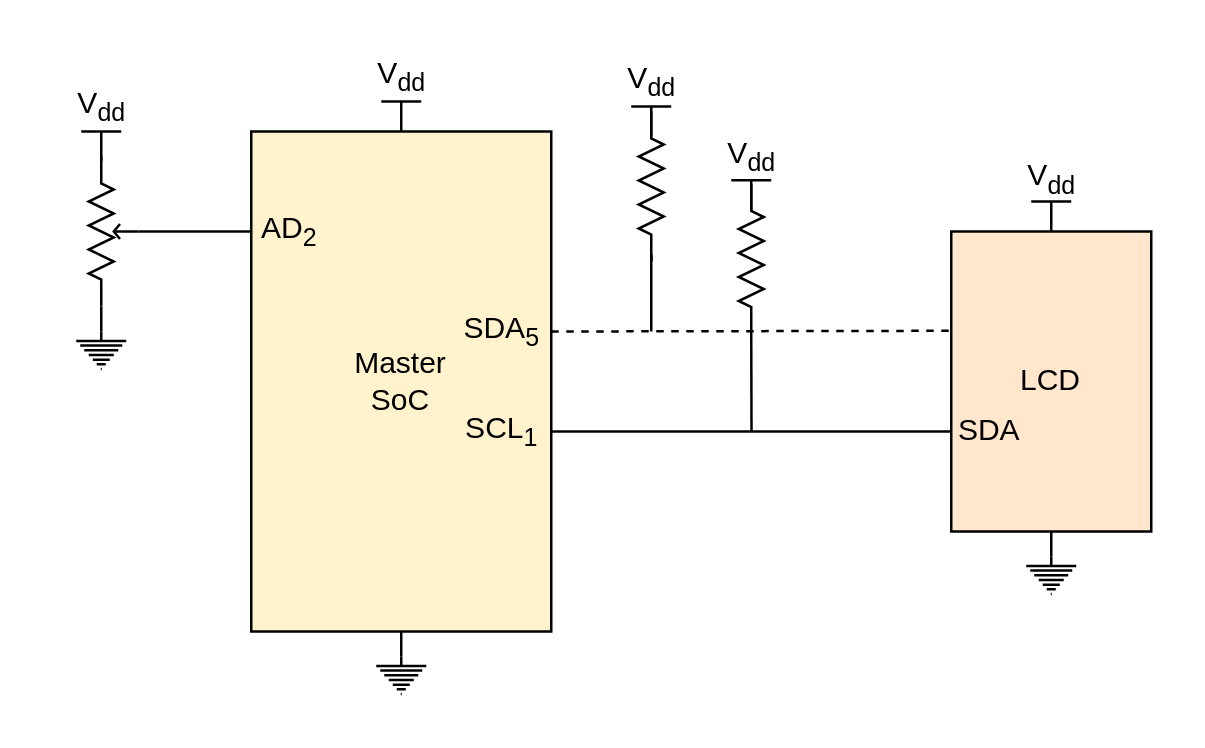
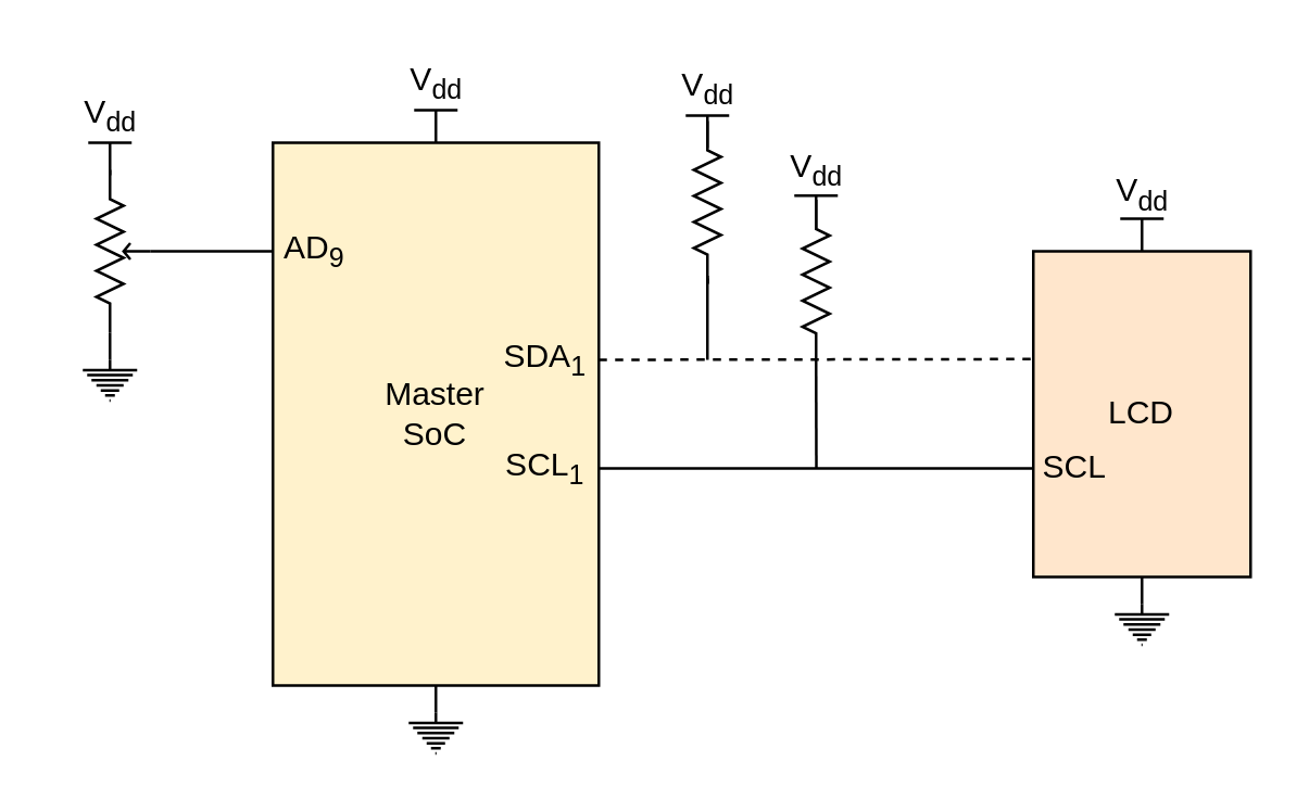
- <mxCell id="3" value="AD&lt;sub&gt;2&lt;/sub&gt;" style="text;html=1;align=center;verticalAlign=middle;resizable=1;points=[];autosize=1;strokeColor=none;fillColor=none;" parent="1" vertex="1"><mxGeometry x="90" y="77" width="50" height="30" as="geometry" /></mxCell>
+ <mxCell id="3" value="AD&lt;sub&gt;9&lt;/sub&gt;" style="text;html=1;align=center;verticalAlign=middle;resizable=1;points=[];autosize=1;strokeColor=none;fillColor=none;" parent="1" vertex="1"><mxGeometry x="90" y="77" width="50" height="30" as="geometry" /></mxCell>
- <mxCell id="18" value="SDA&lt;sub&gt;5&lt;/sub&gt;" style="text;html=1;align=center;verticalAlign=middle;resizable=1;points=[];autosize=1;strokeColor=none;fillColor=none;" parent="1" vertex="1"><mxGeometry x="175" y="117" width="50" height="30" as="geometry" /></mxCell>
+ <mxCell id="18" value="SDA&lt;sub&gt;1&lt;/sub&gt;" style="text;html=1;align=center;verticalAlign=middle;resizable=1;points=[];autosize=1;strokeColor=none;fillColor=none;" parent="1" vertex="1"><mxGeometry x="175" y="117" width="50" height="30" as="geometry" /></mxCell>
- <mxCell id="20" value="SDA" style="text;html=1;align=center;verticalAlign=middle;resizable=1;points=[];autosize=1;strokeColor=none;fillColor=none;" parent="1" vertex="1"><mxGeometry x="370" y="162" width="50" height="20" as="geometry" /></mxCell>
+ <mxCell id="20" value="SCL" style="text;html=1;align=center;verticalAlign=middle;resizable=1;points=[];autosize=1;strokeColor=none;fillColor=none;" parent="1" vertex="1"><mxGeometry x="370" y="162" width="50" height="20" as="geometry" /></mxCell>
